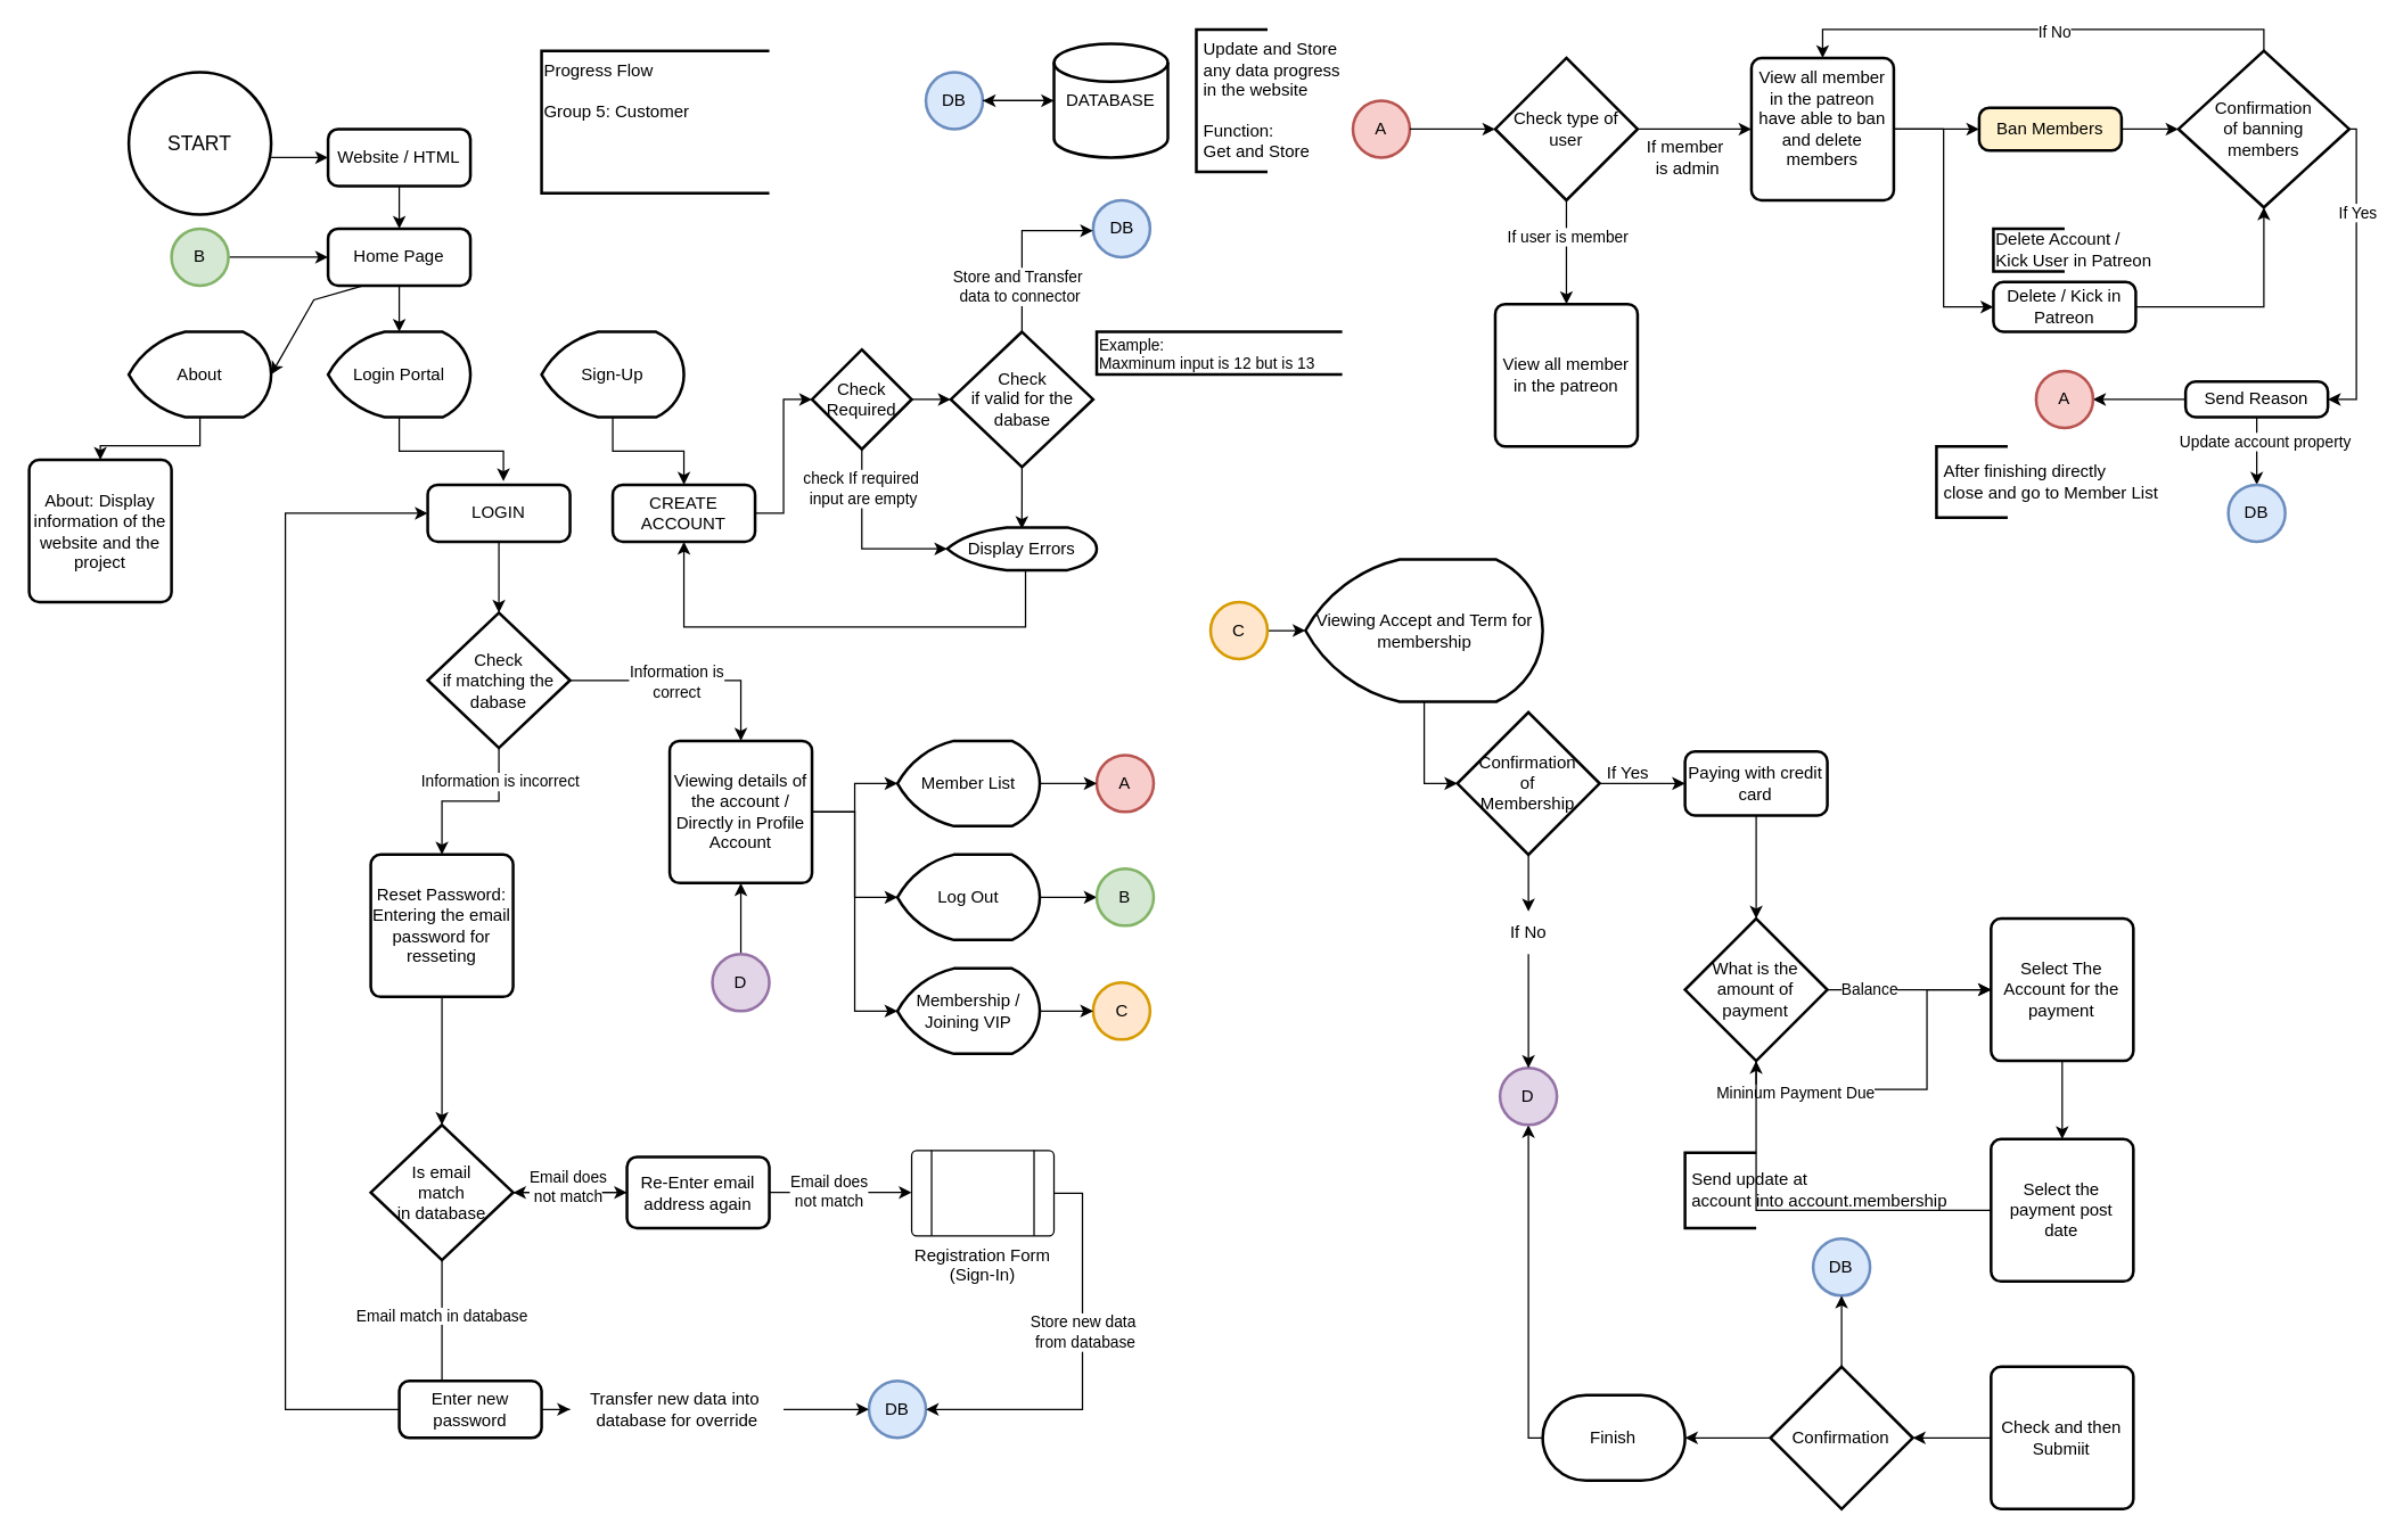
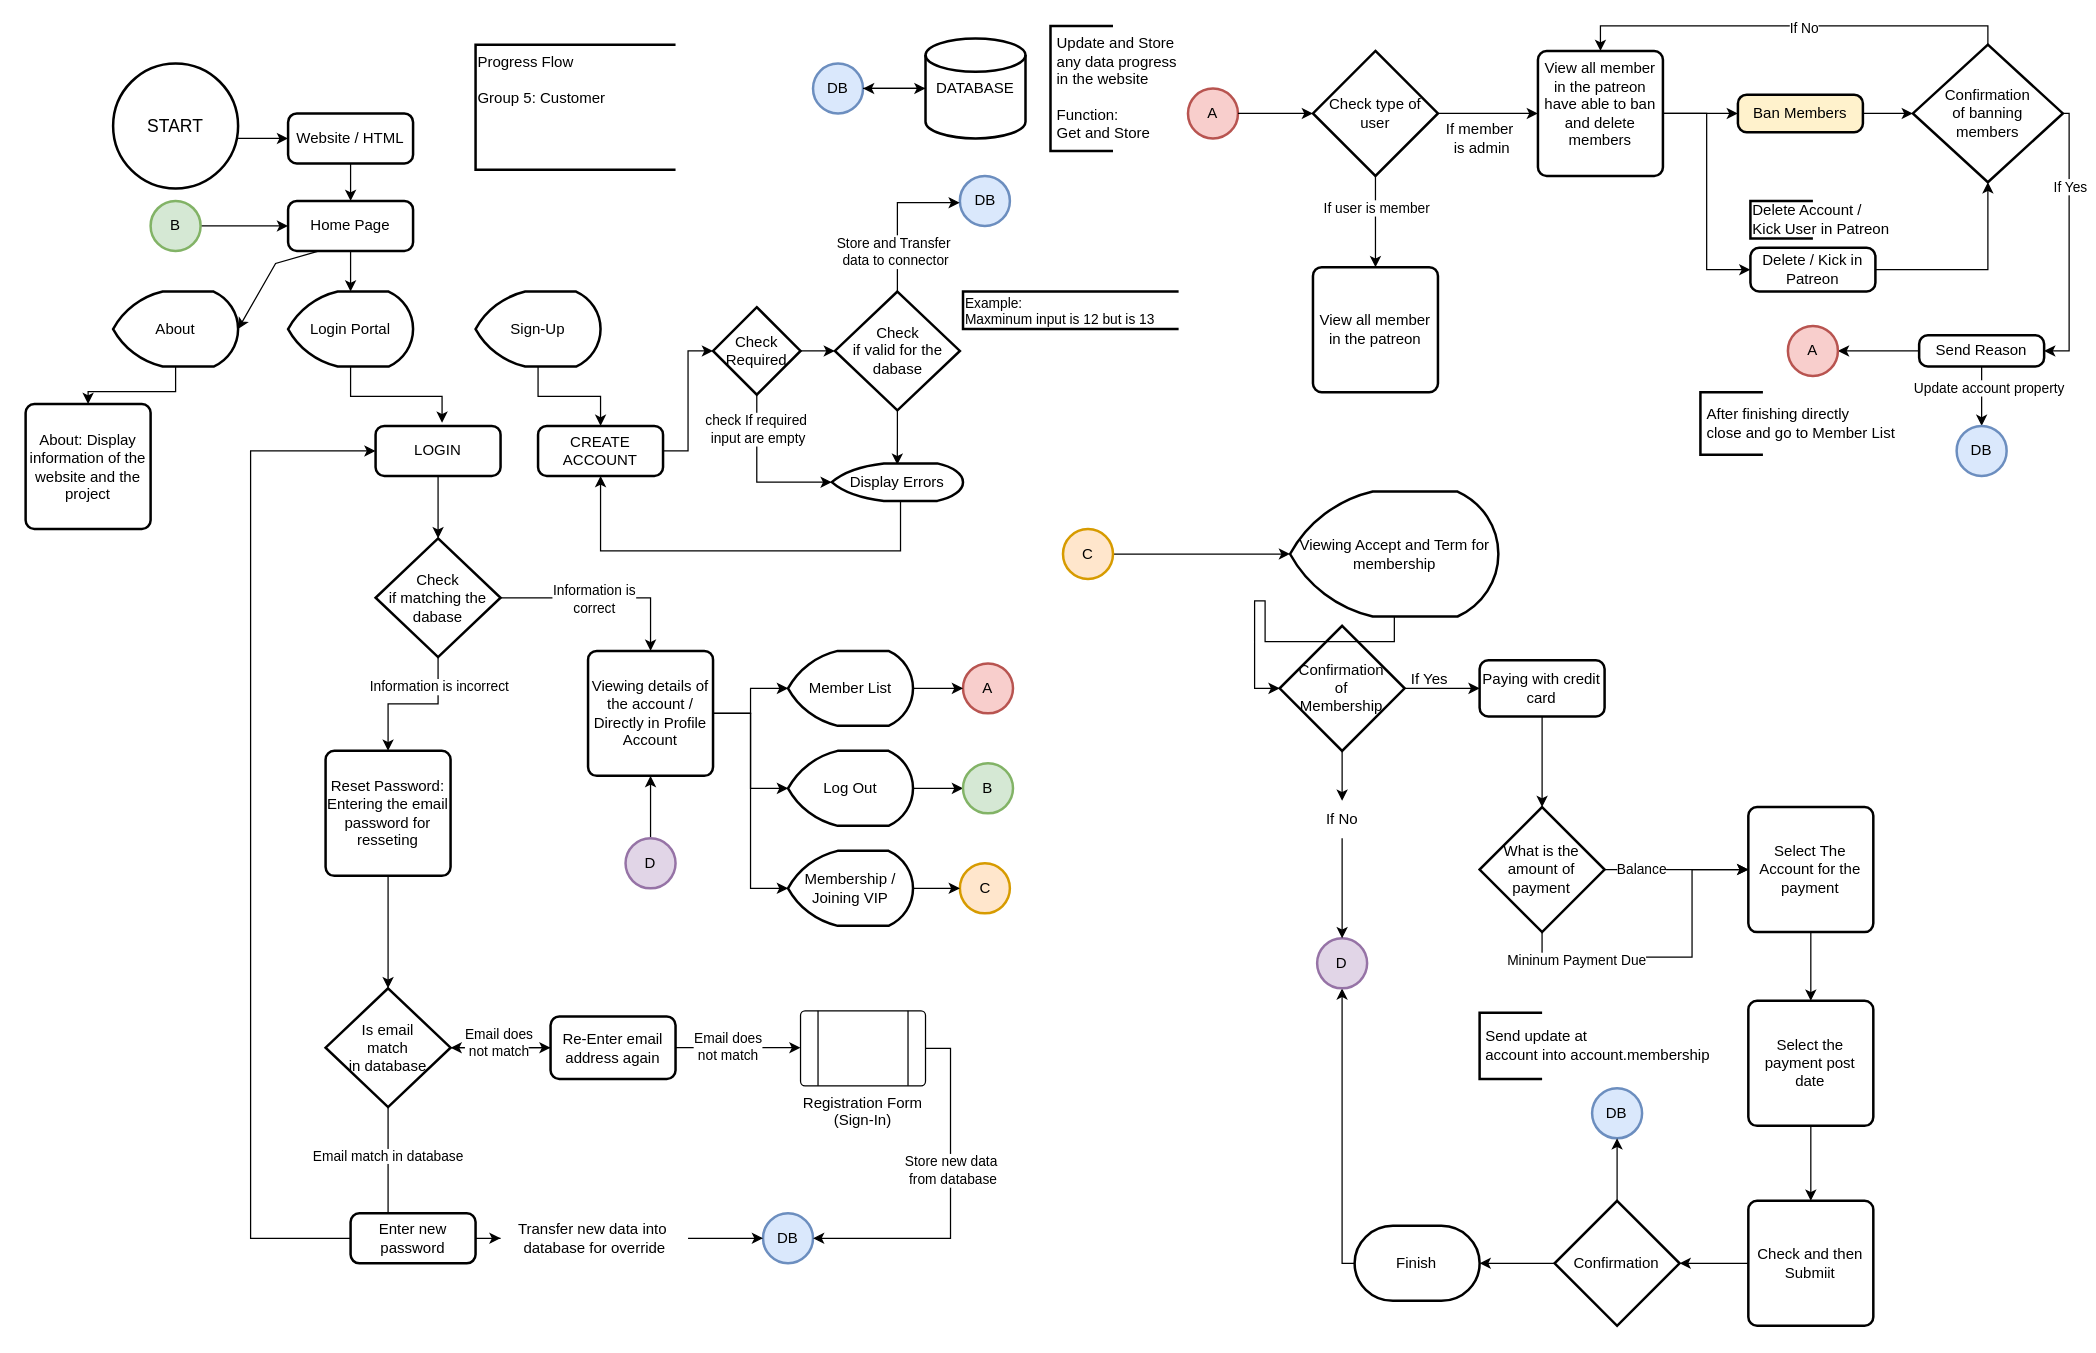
- <mxCell id="105" value="Viewing Accept and Term for membership" style="strokeWidth=2;html=1;shape=mxgraph.flowchart.display;whiteSpace=wrap;" vertex="1" parent="1"><mxGeometry x="916.66" y="392.5" width="166.67" height="100" as="geometry" /></mxCell>
+ <mxCell id="105" value="Viewing Accept and Term for membership" style="strokeWidth=2;html=1;shape=mxgraph.flowchart.display;whiteSpace=wrap;" vertex="1" parent="1"><mxGeometry x="1031.66" y="392.5" width="166.67" height="100" as="geometry" /></mxCell>
- <mxCell id="117" style="edgeStyle=orthogonalEdgeStyle;rounded=0;orthogonalLoop=1;jettySize=auto;html=1;" edge="1" parent="1" source="118" target="113"><mxGeometry relative="1" as="geometry" /></mxCell>
+ <mxCell id="117" style="edgeStyle=orthogonalEdgeStyle;rounded=0;orthogonalLoop=1;jettySize=auto;html=1;" edge="1" parent="1" source="118" target="119"><mxGeometry relative="1" as="geometry" /></mxCell>
